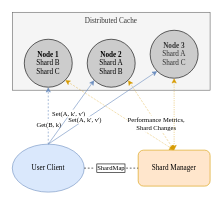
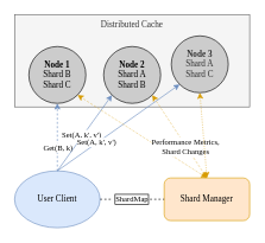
- <mxCell id="5" value="&lt;b&gt;Node 3&lt;/b&gt;&lt;br&gt;Shard A&lt;br&gt;Shard C" style="ellipse;whiteSpace=wrap;html=1;aspect=fixed;fillColor=#CCCCCC;fontColor=#333333;strokeColor=#000000;fontFamily=Georgia;" vertex="1" parent="1"><mxGeometry x="250" y="50" width="80" height="80" as="geometry" /></mxCell>
+ <mxCell id="5" value="&lt;b&gt;Node 3&lt;/b&gt;&lt;br&gt;Shard A&lt;br&gt;Shard C" style="ellipse;whiteSpace=wrap;html=1;aspect=fixed;fillColor=#CCCCCC;fontColor=#333333;strokeColor=#000000;fontFamily=Georgia;" vertex="1" parent="1"><mxGeometry x="240" y="50" width="80" height="80" as="geometry" /></mxCell>
